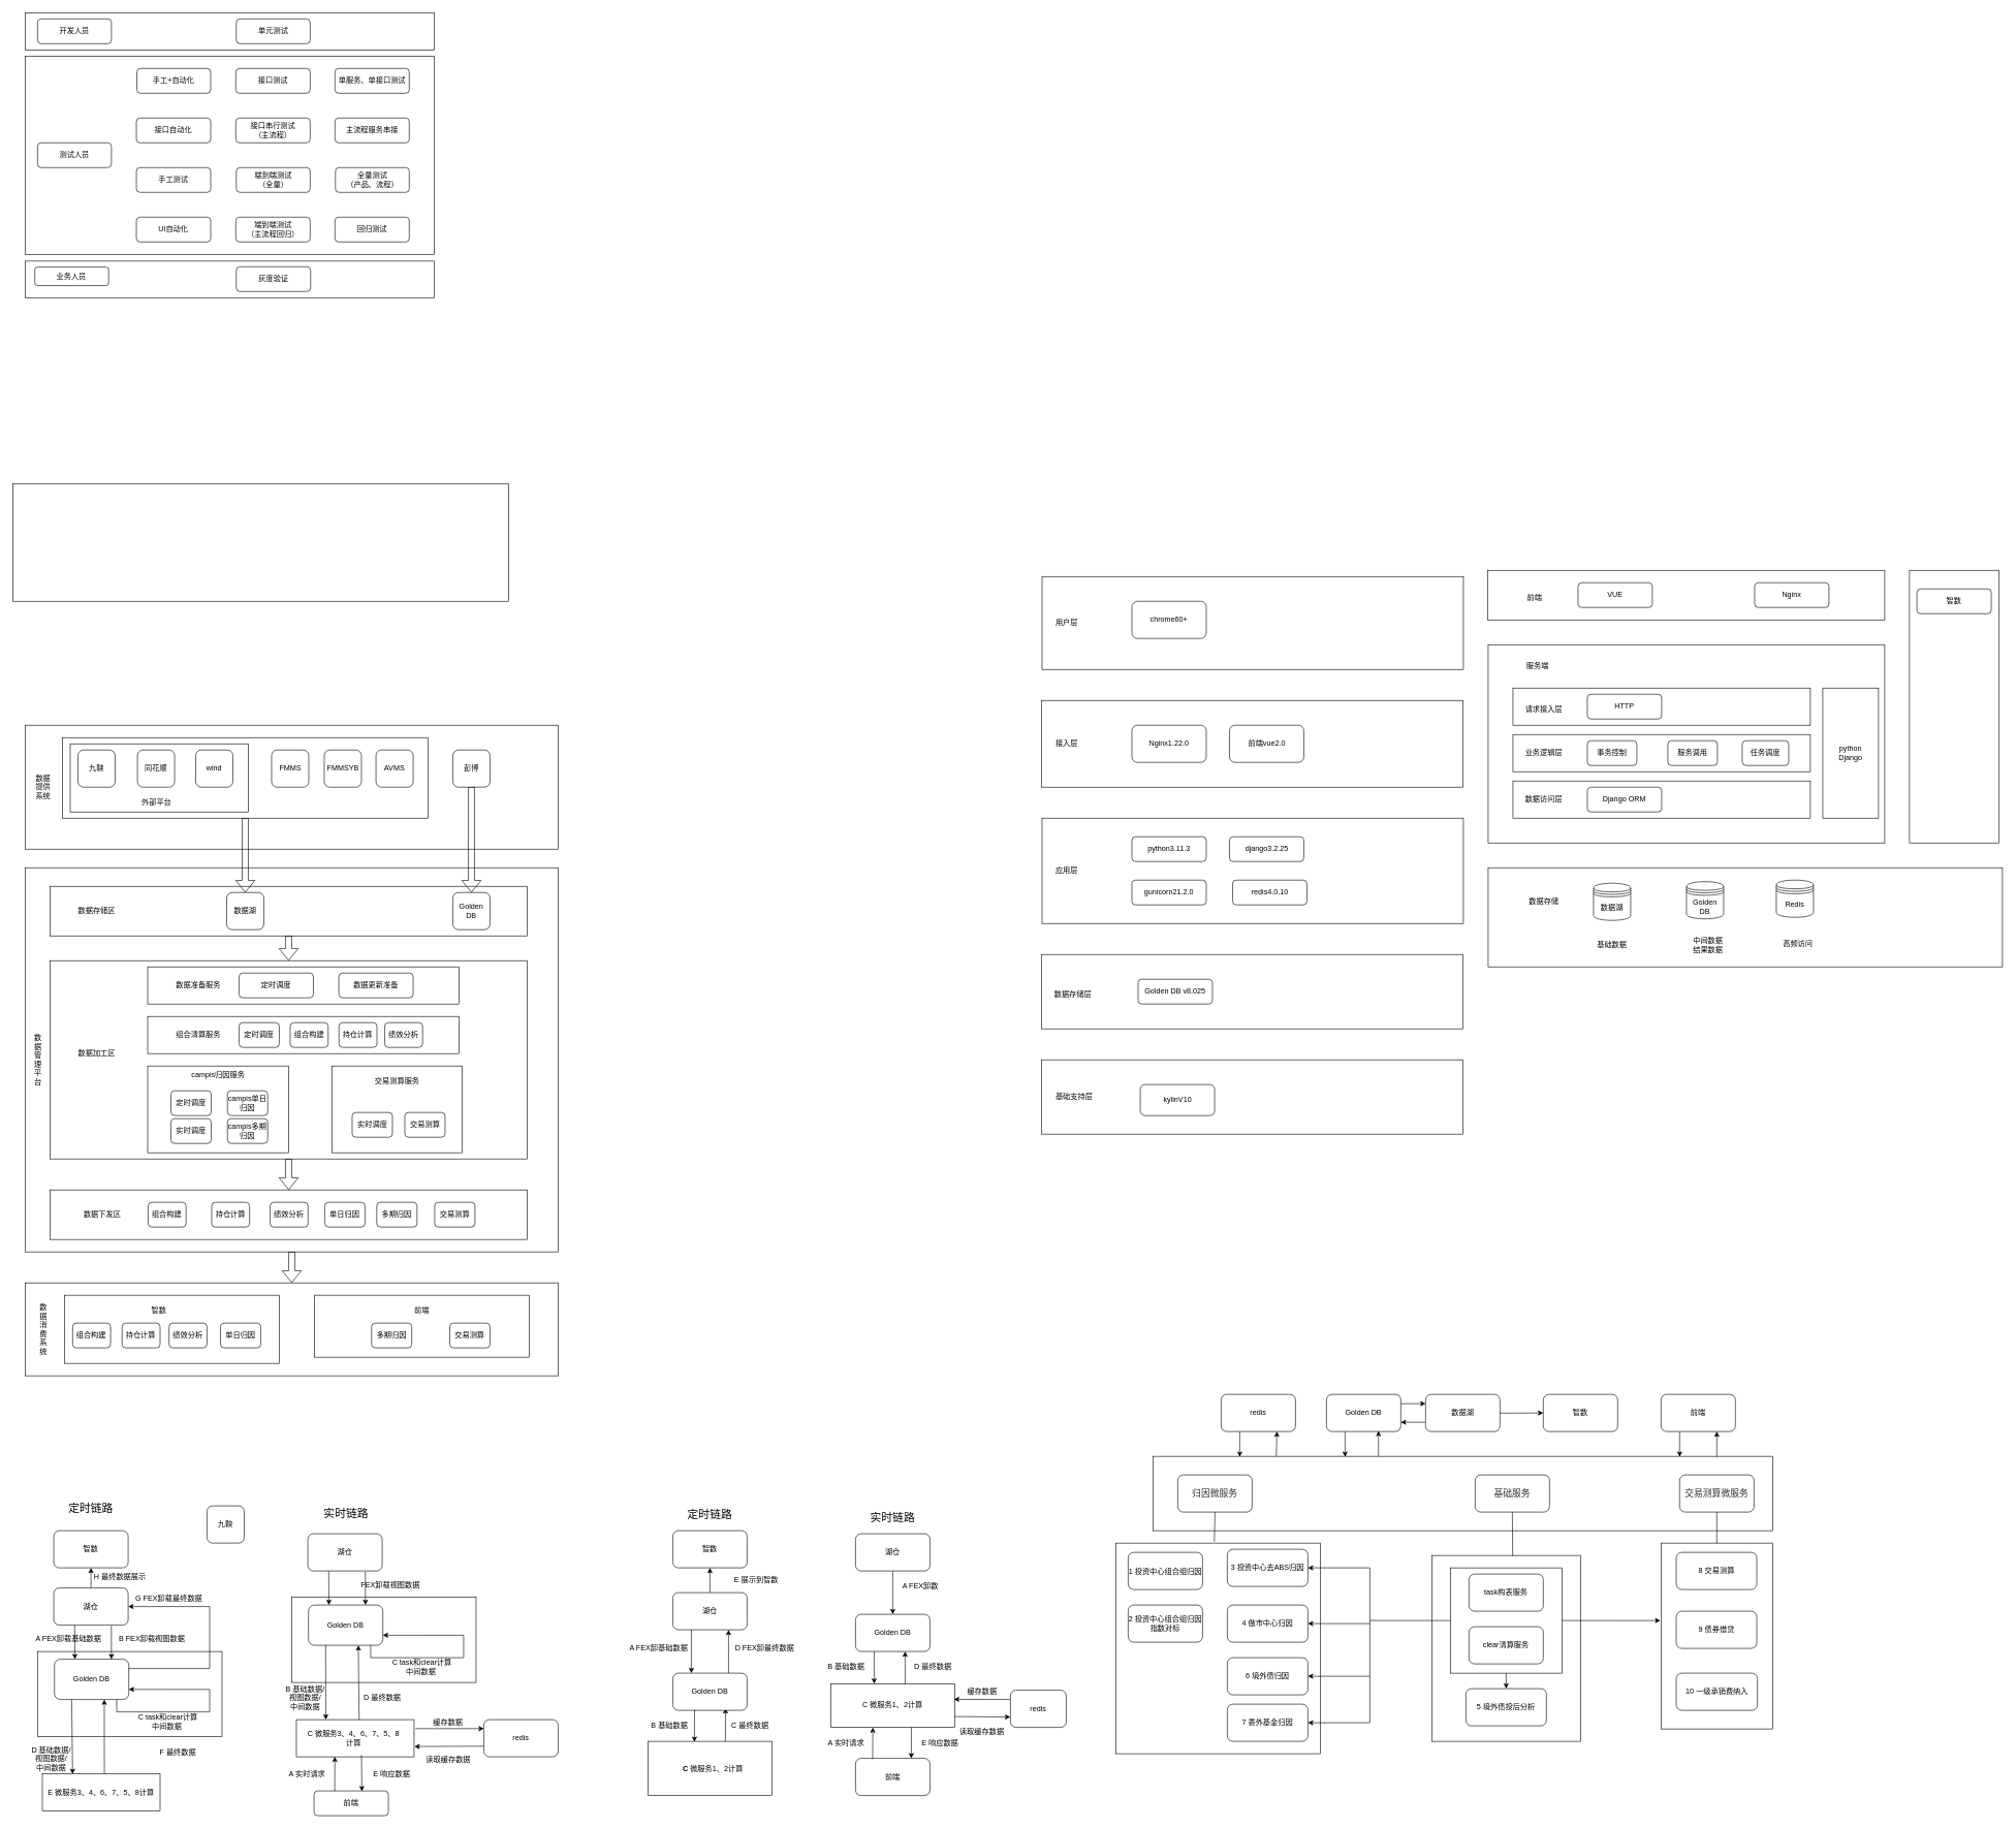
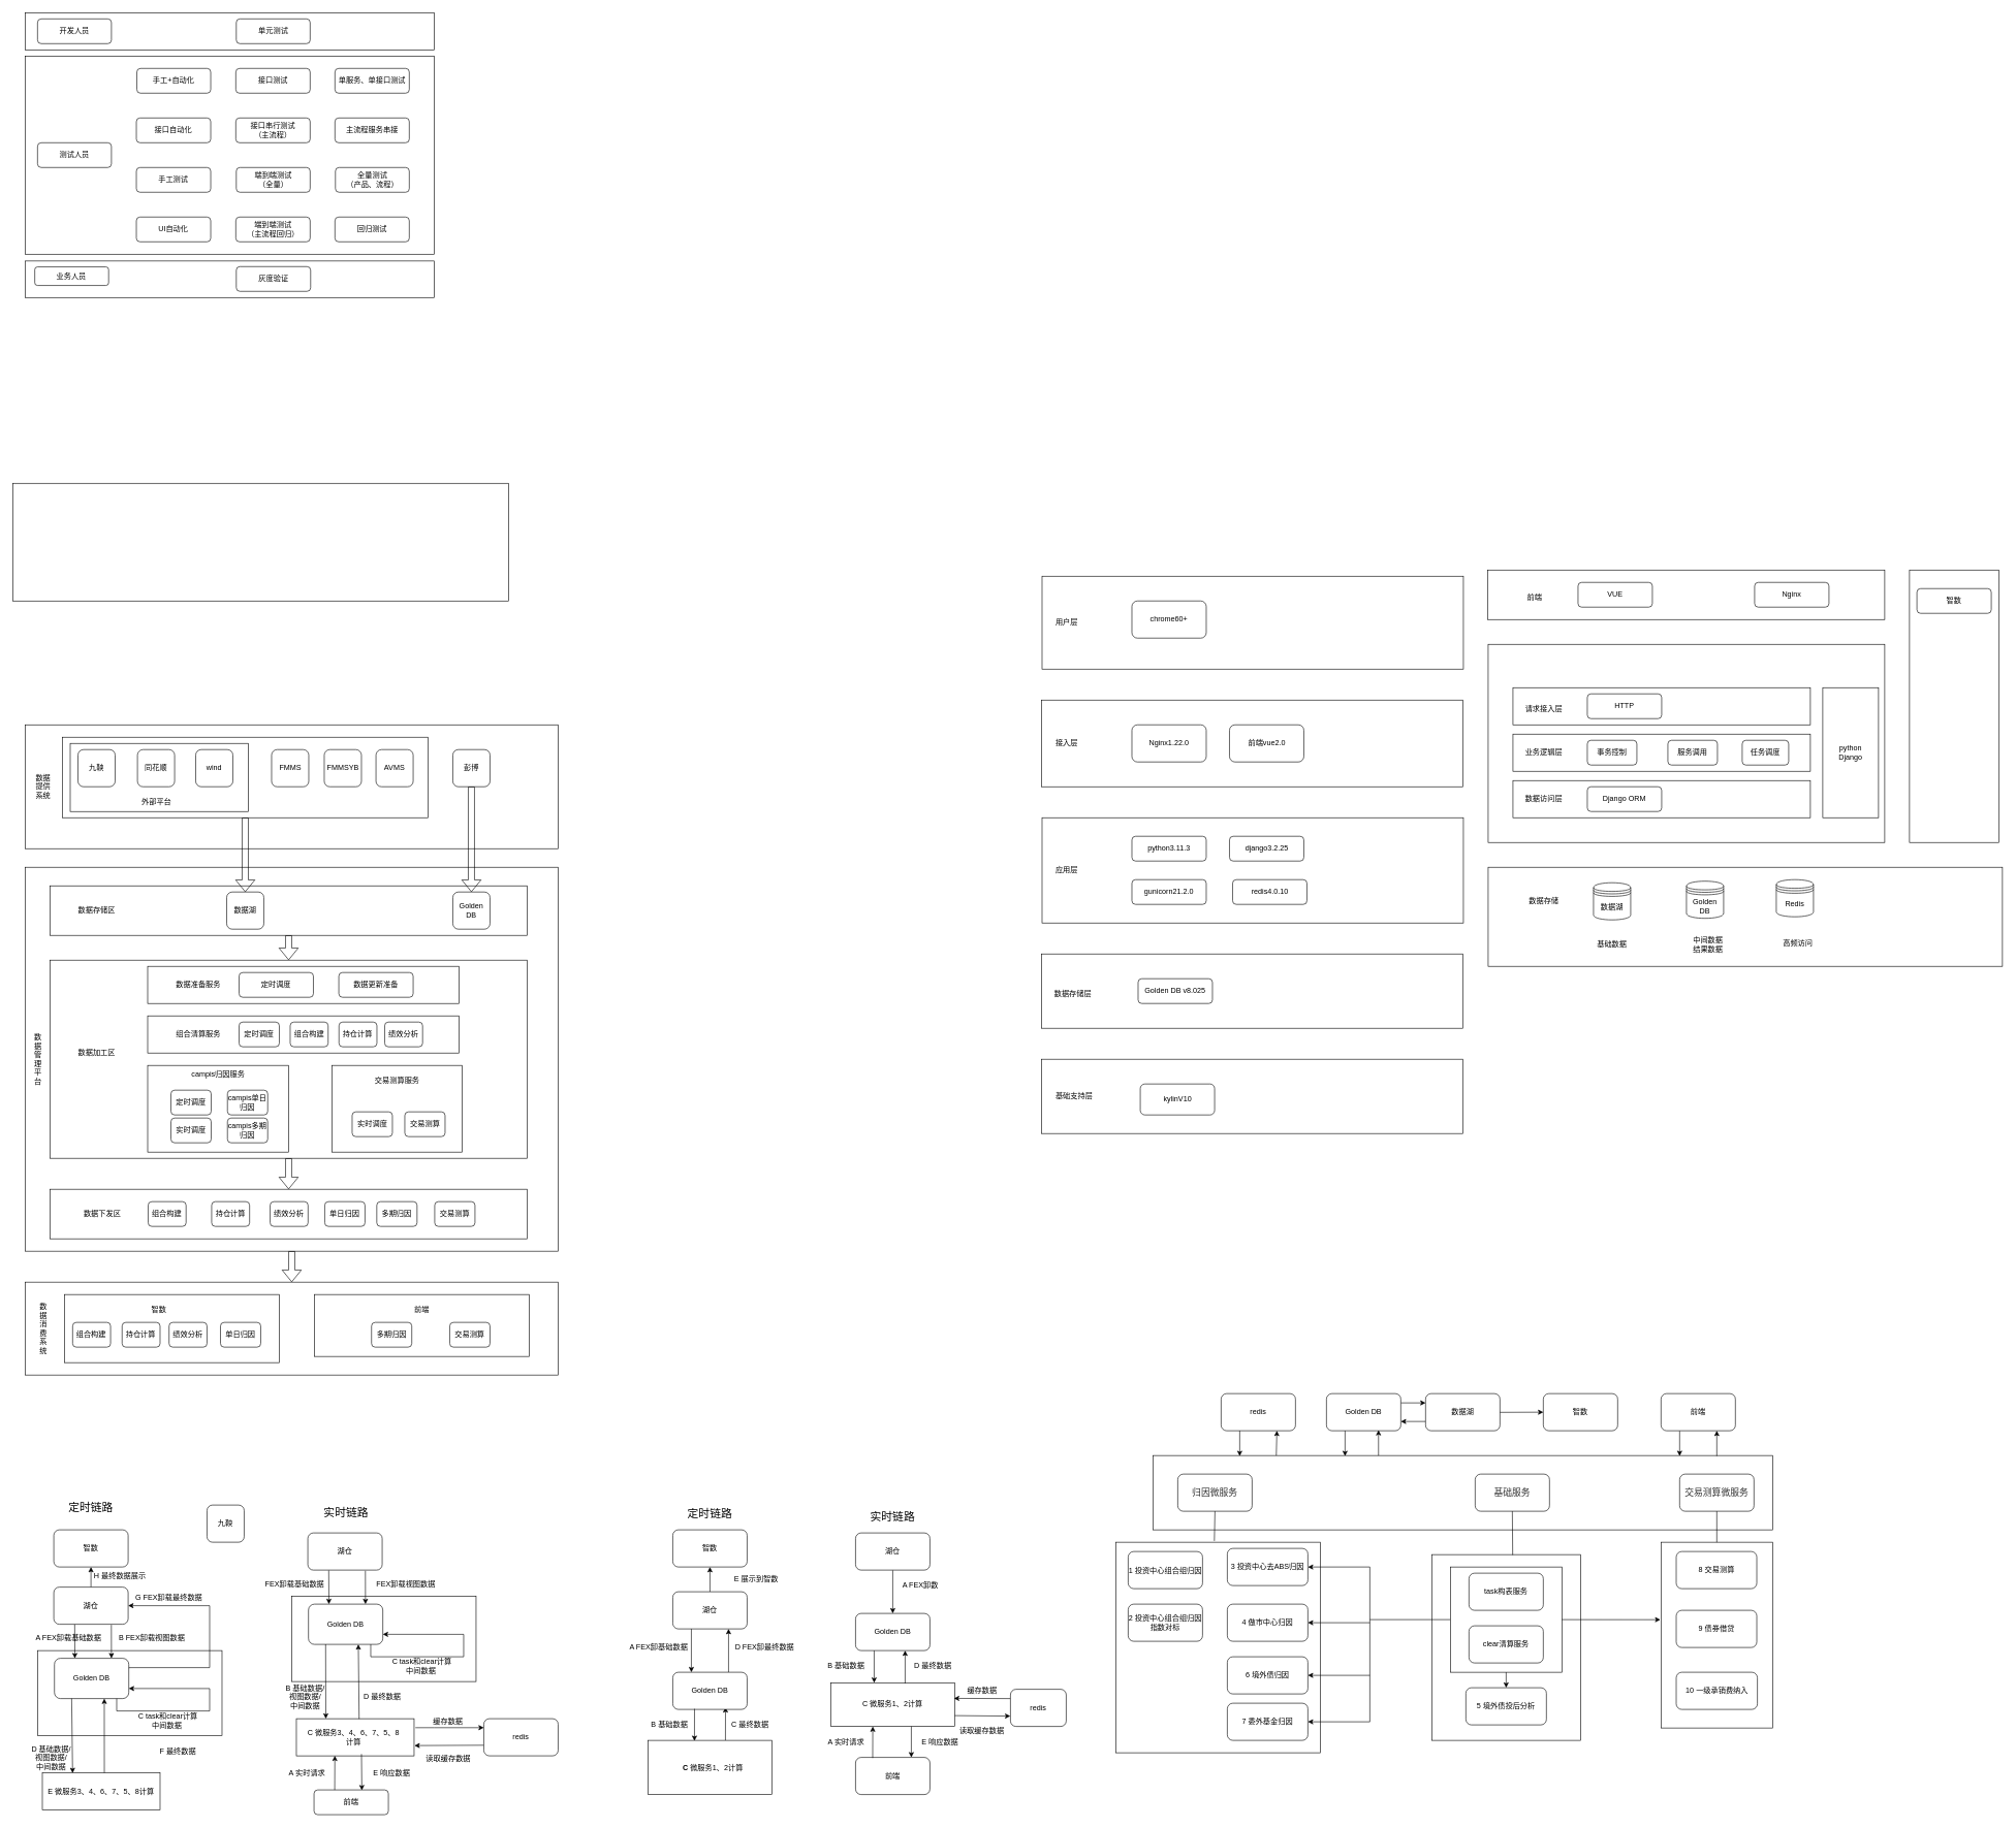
- <mxCell id="163" value="服务端" style="text;strokeColor=none;align=center;fillColor=none;html=1;verticalAlign=middle;whiteSpace=wrap;rounded=0;" parent="1" vertex="1"><mxGeometry x="2441" y="1060" width="80" height="30" as="geometry" /></mxCell>
+ <mxCell id="116" value="&lt;font style=&quot;font-size: 12px;&quot;&gt;FEX卸载基础数据&lt;/font&gt;" style="text;strokeColor=none;align=center;fillColor=none;html=1;verticalAlign=middle;whiteSpace=wrap;rounded=0;" parent="1" vertex="1"><mxGeometry x="420" y="2545" width="110" height="25" as="geometry" /></mxCell>
- <mxCell id="117" value="&lt;font style=&quot;font-size: 12px;&quot;&gt;FEX卸载视图数据&lt;/font&gt;" style="text;strokeColor=none;align=center;fillColor=none;html=1;verticalAlign=middle;whiteSpace=wrap;rounded=0;" parent="1" vertex="1"><mxGeometry x="572.5" y="2545" width="113" height="25" as="geometry" /></mxCell>
+ <mxCell id="117" value="&lt;font style=&quot;font-size: 12px;&quot;&gt;FEX卸载视图数据&lt;/font&gt;" style="text;strokeColor=none;align=center;fillColor=none;html=1;verticalAlign=middle;whiteSpace=wrap;rounded=0;" parent="1" vertex="1"><mxGeometry x="597.5" y="2545" width="113" height="25" as="geometry" /></mxCell>
